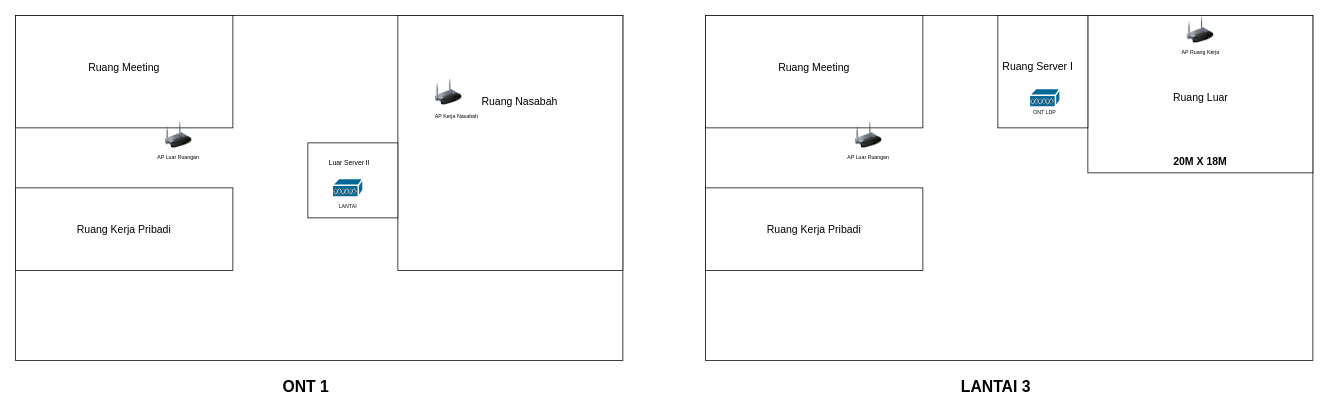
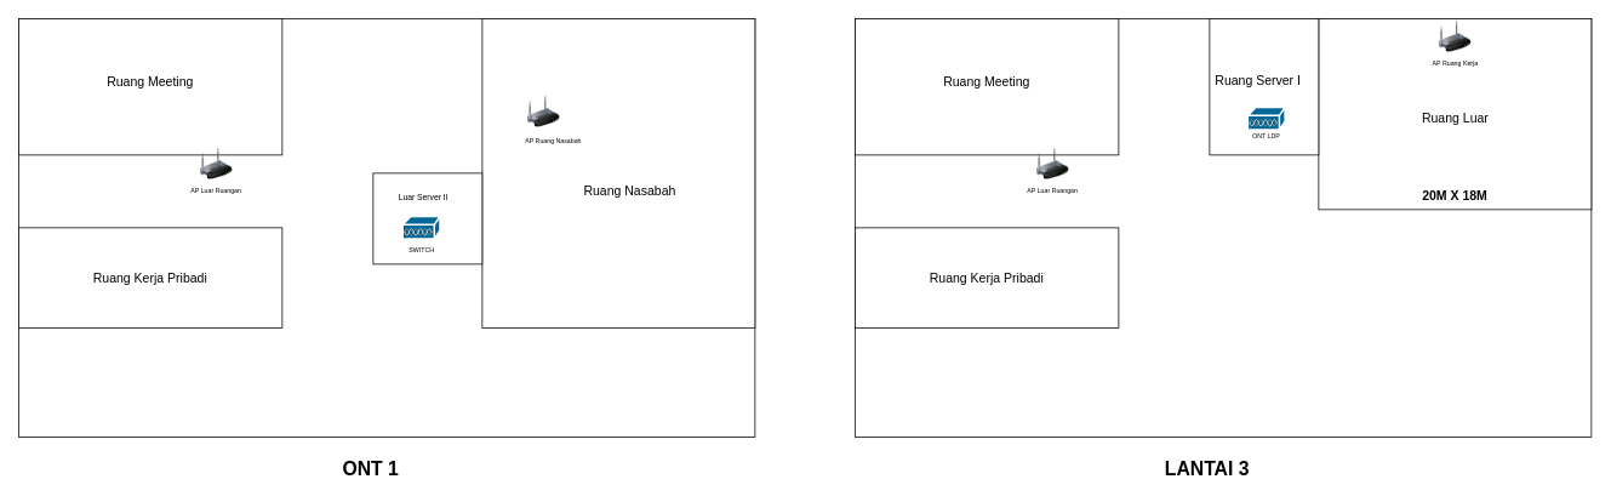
- <mxCell id="25" value="Ruang Nasabah" style="text;html=1;strokeColor=none;fillColor=none;align=center;verticalAlign=middle;whiteSpace=wrap;rounded=0;fontSize=14;" vertex="1" parent="1"><mxGeometry x="640" y="127.5" width="105" height="15" as="geometry" /></mxCell>
+ <mxCell id="25" value="Ruang Nasabah" style="text;html=1;strokeColor=none;fillColor=none;align=center;verticalAlign=middle;whiteSpace=wrap;rounded=0;fontSize=14;" vertex="1" parent="1"><mxGeometry x="640" y="202.5" width="105" height="15" as="geometry" /></mxCell>
- <mxCell id="32" value="AP Kerja Nasabah" style="text;html=1;strokeColor=none;fillColor=none;align=center;verticalAlign=middle;whiteSpace=wrap;rounded=0;fontSize=7;" vertex="1" parent="1"><mxGeometry x="567.25" y="150" width="82.75" height="10" as="geometry" /></mxCell>
+ <mxCell id="32" value="AP Ruang Nasabah" style="text;html=1;strokeColor=none;fillColor=none;align=center;verticalAlign=middle;whiteSpace=wrap;rounded=0;fontSize=7;" vertex="1" parent="1"><mxGeometry x="567.25" y="150" width="82.75" height="10" as="geometry" /></mxCell>
- <mxCell id="31" value="LANTAI" style="text;html=1;strokeColor=none;fillColor=none;align=center;verticalAlign=middle;whiteSpace=wrap;rounded=0;fontSize=7;" vertex="1" parent="1"><mxGeometry x="442.5" y="270" width="41" height="10" as="geometry" /></mxCell>
+ <mxCell id="31" value="SWITCH" style="text;html=1;strokeColor=none;fillColor=none;align=center;verticalAlign=middle;whiteSpace=wrap;rounded=0;fontSize=7;" vertex="1" parent="1"><mxGeometry x="442.5" y="270" width="41" height="10" as="geometry" /></mxCell>
